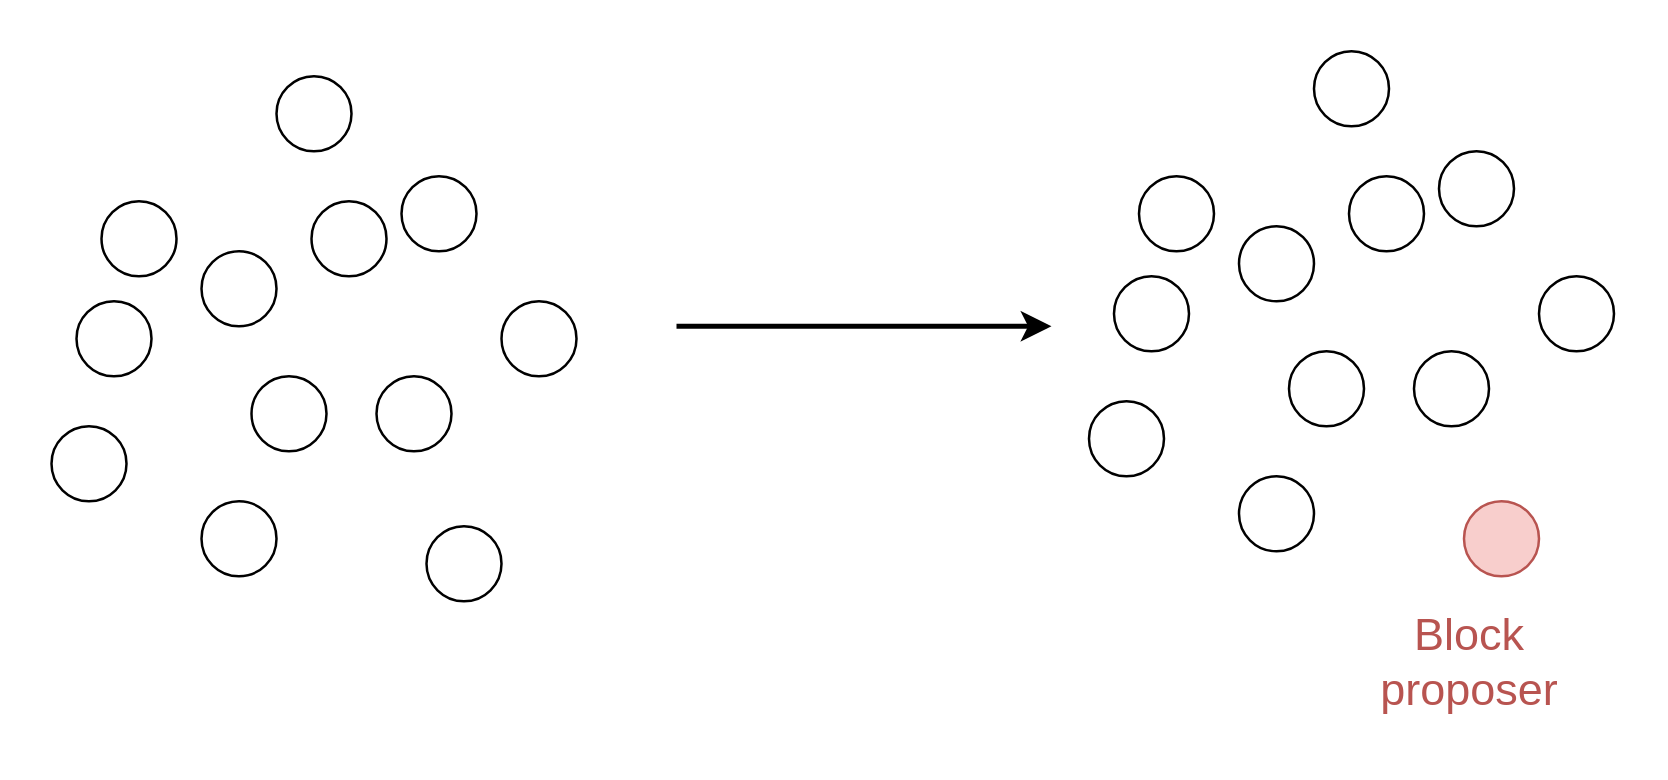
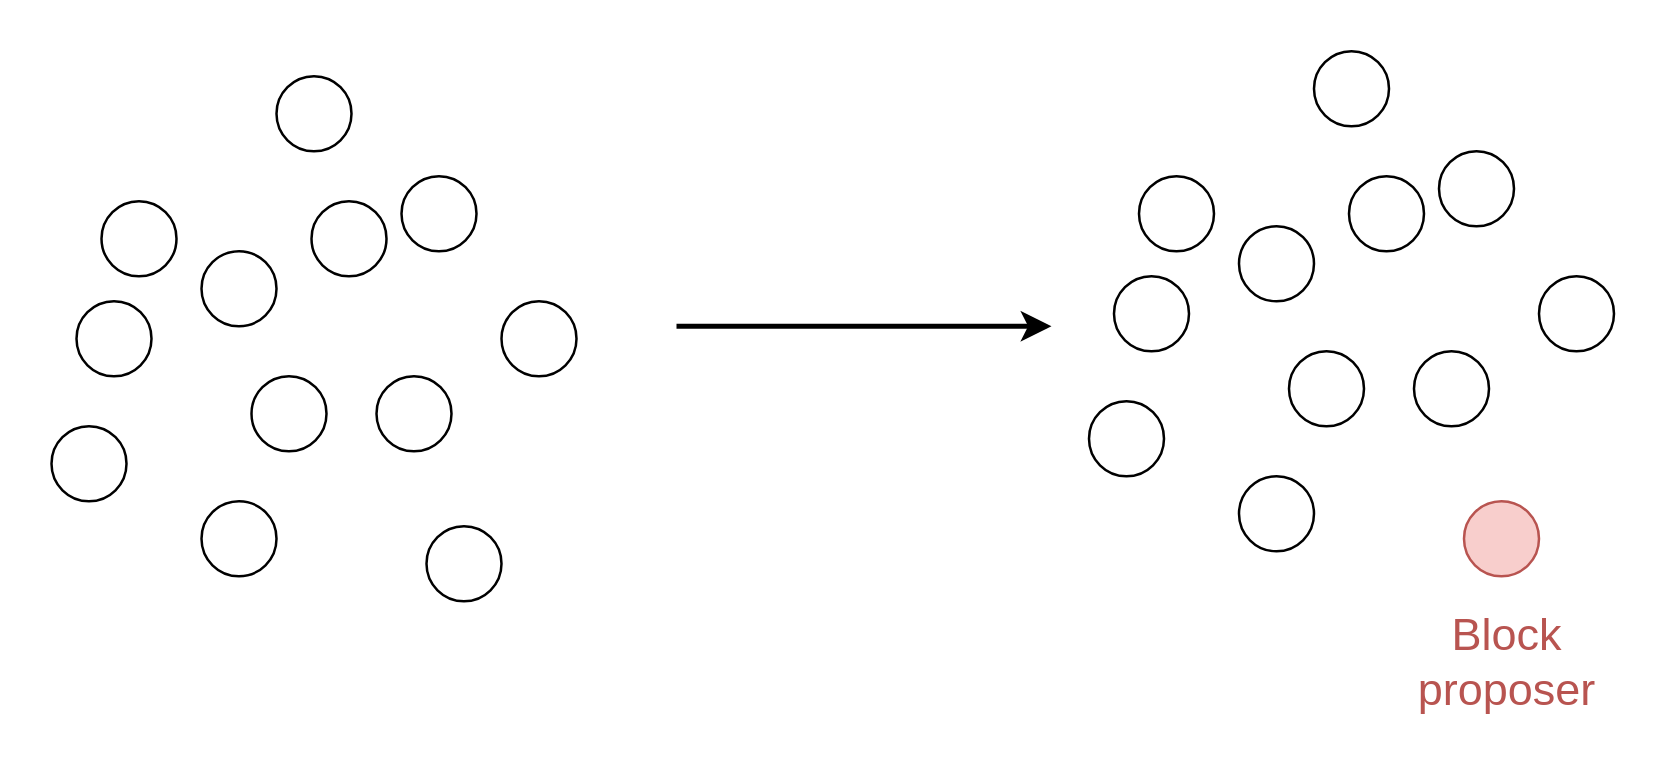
- <mxCell id="14" value="&lt;font color=&quot;#b85450&quot; style=&quot;font-size: 18px;&quot;&gt;Block proposer&lt;/font&gt;" style="text;html=1;strokeColor=none;fillColor=none;align=center;verticalAlign=middle;whiteSpace=wrap;rounded=0;fontSize=18;" parent="1" vertex="1"><mxGeometry x="545" y="240" width="85" height="50" as="geometry" /></mxCell>
+ <mxCell id="14" value="&lt;font color=&quot;#b85450&quot; style=&quot;font-size: 18px;&quot;&gt;Block proposer&lt;/font&gt;" style="text;html=1;strokeColor=none;fillColor=none;align=center;verticalAlign=middle;whiteSpace=wrap;rounded=0;fontSize=18;" parent="1" vertex="1"><mxGeometry x="560" y="240" width="85" height="50" as="geometry" /></mxCell>
